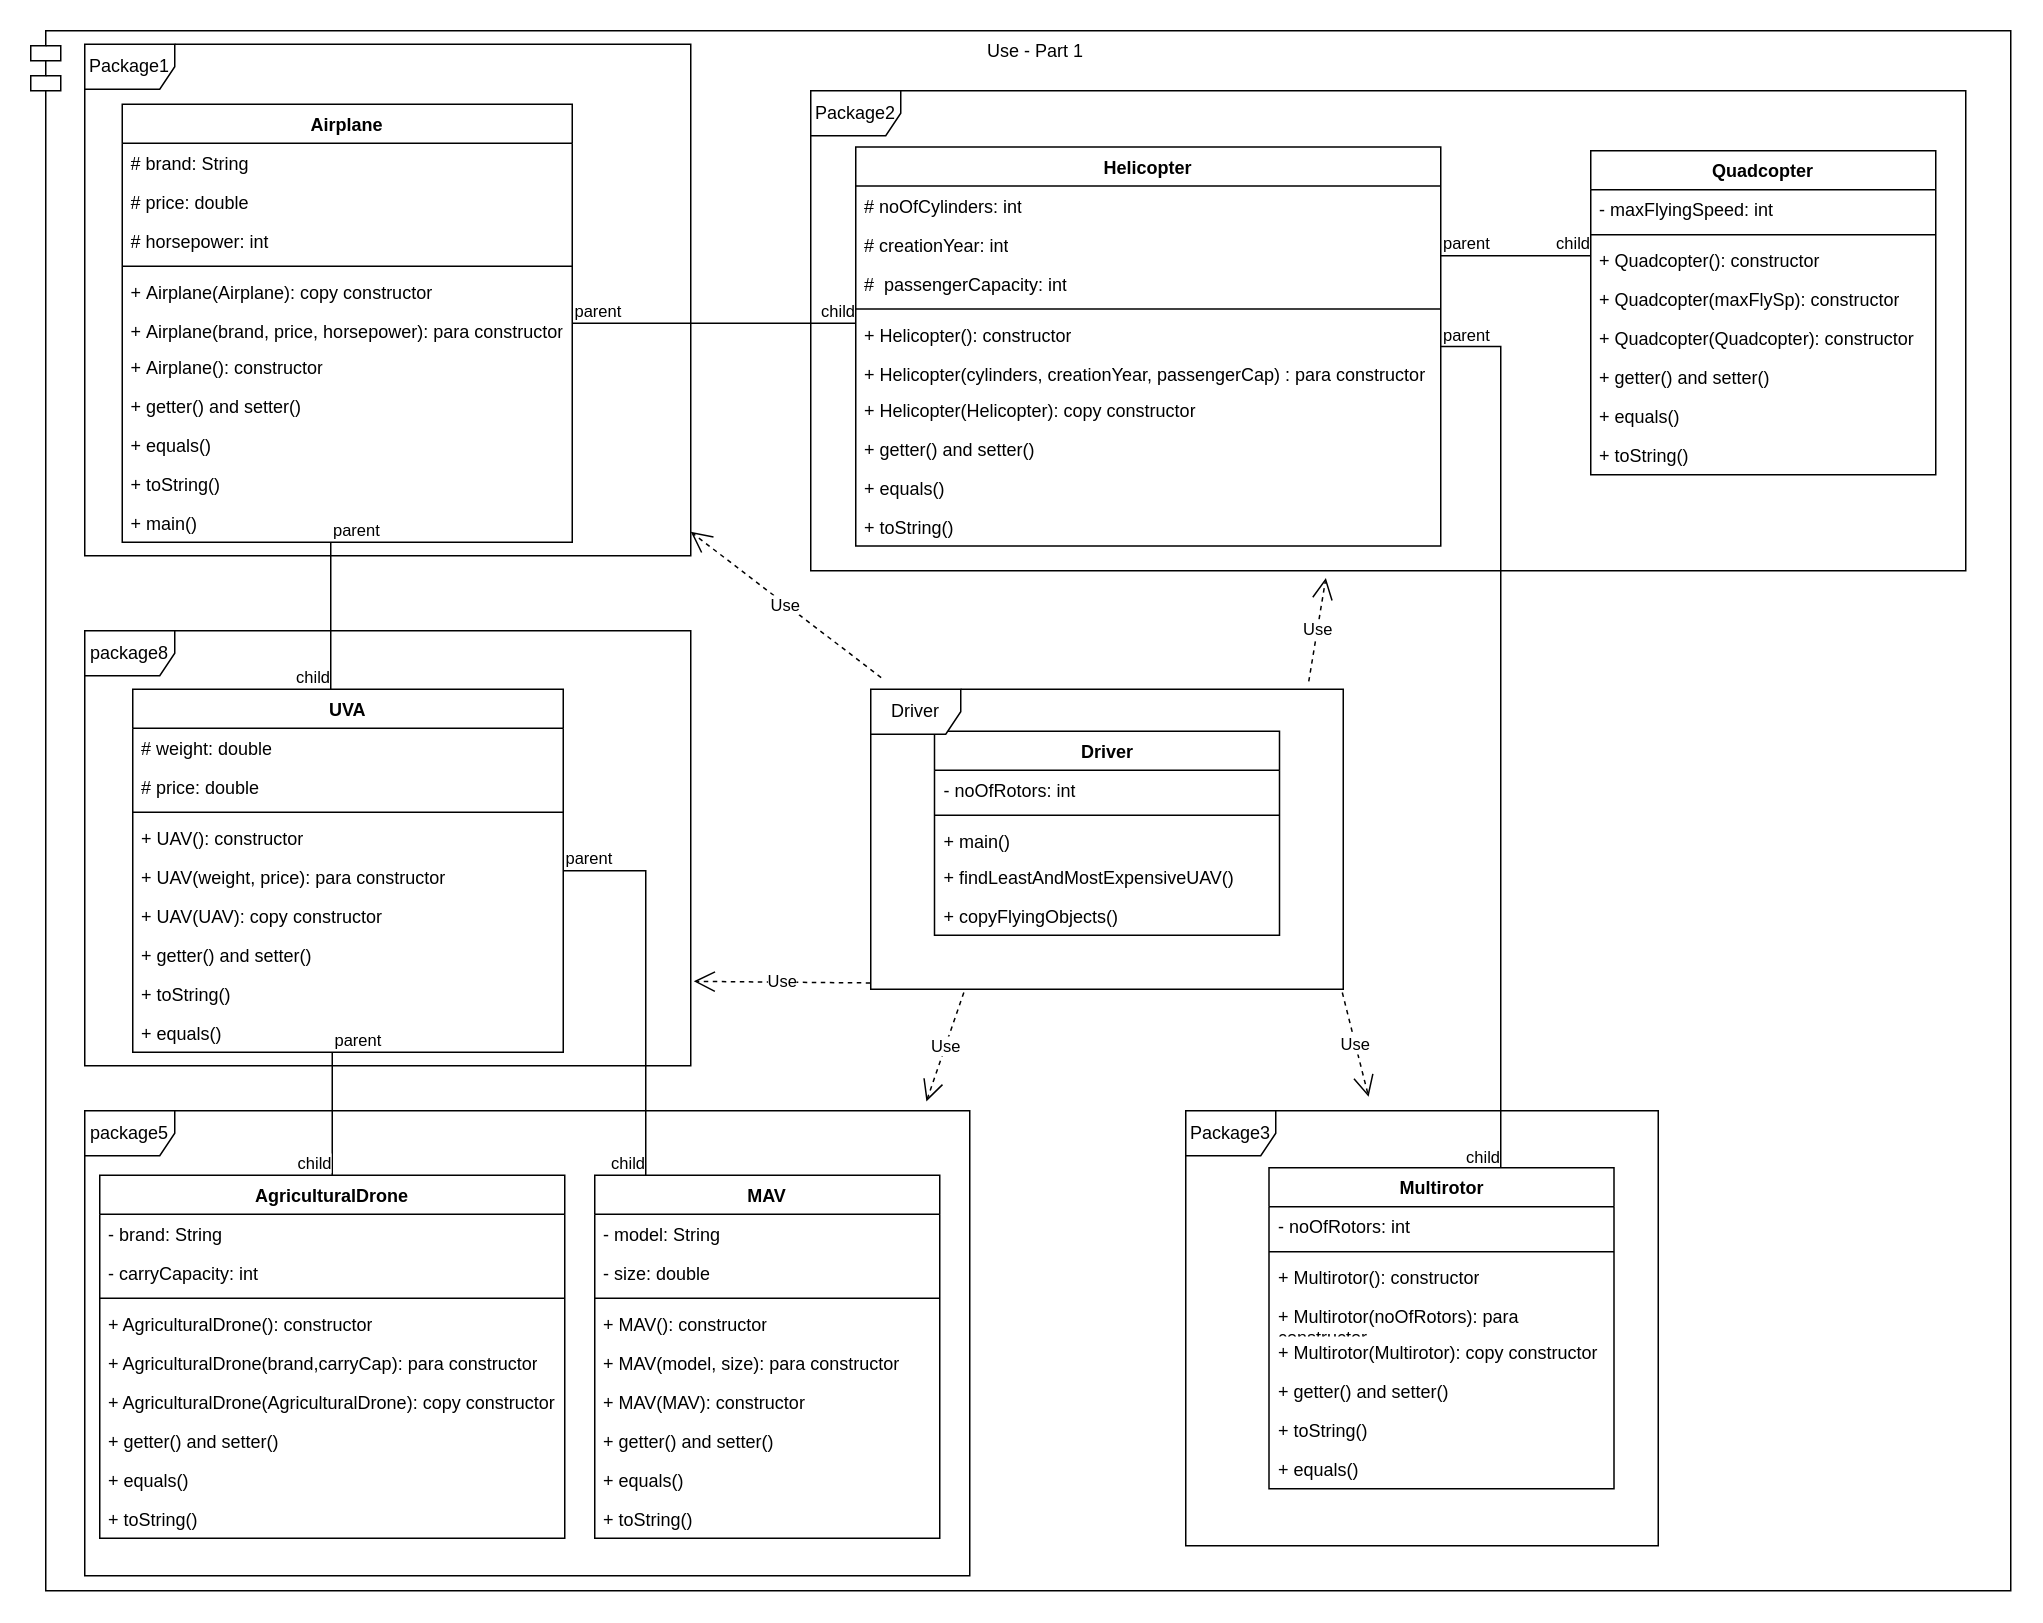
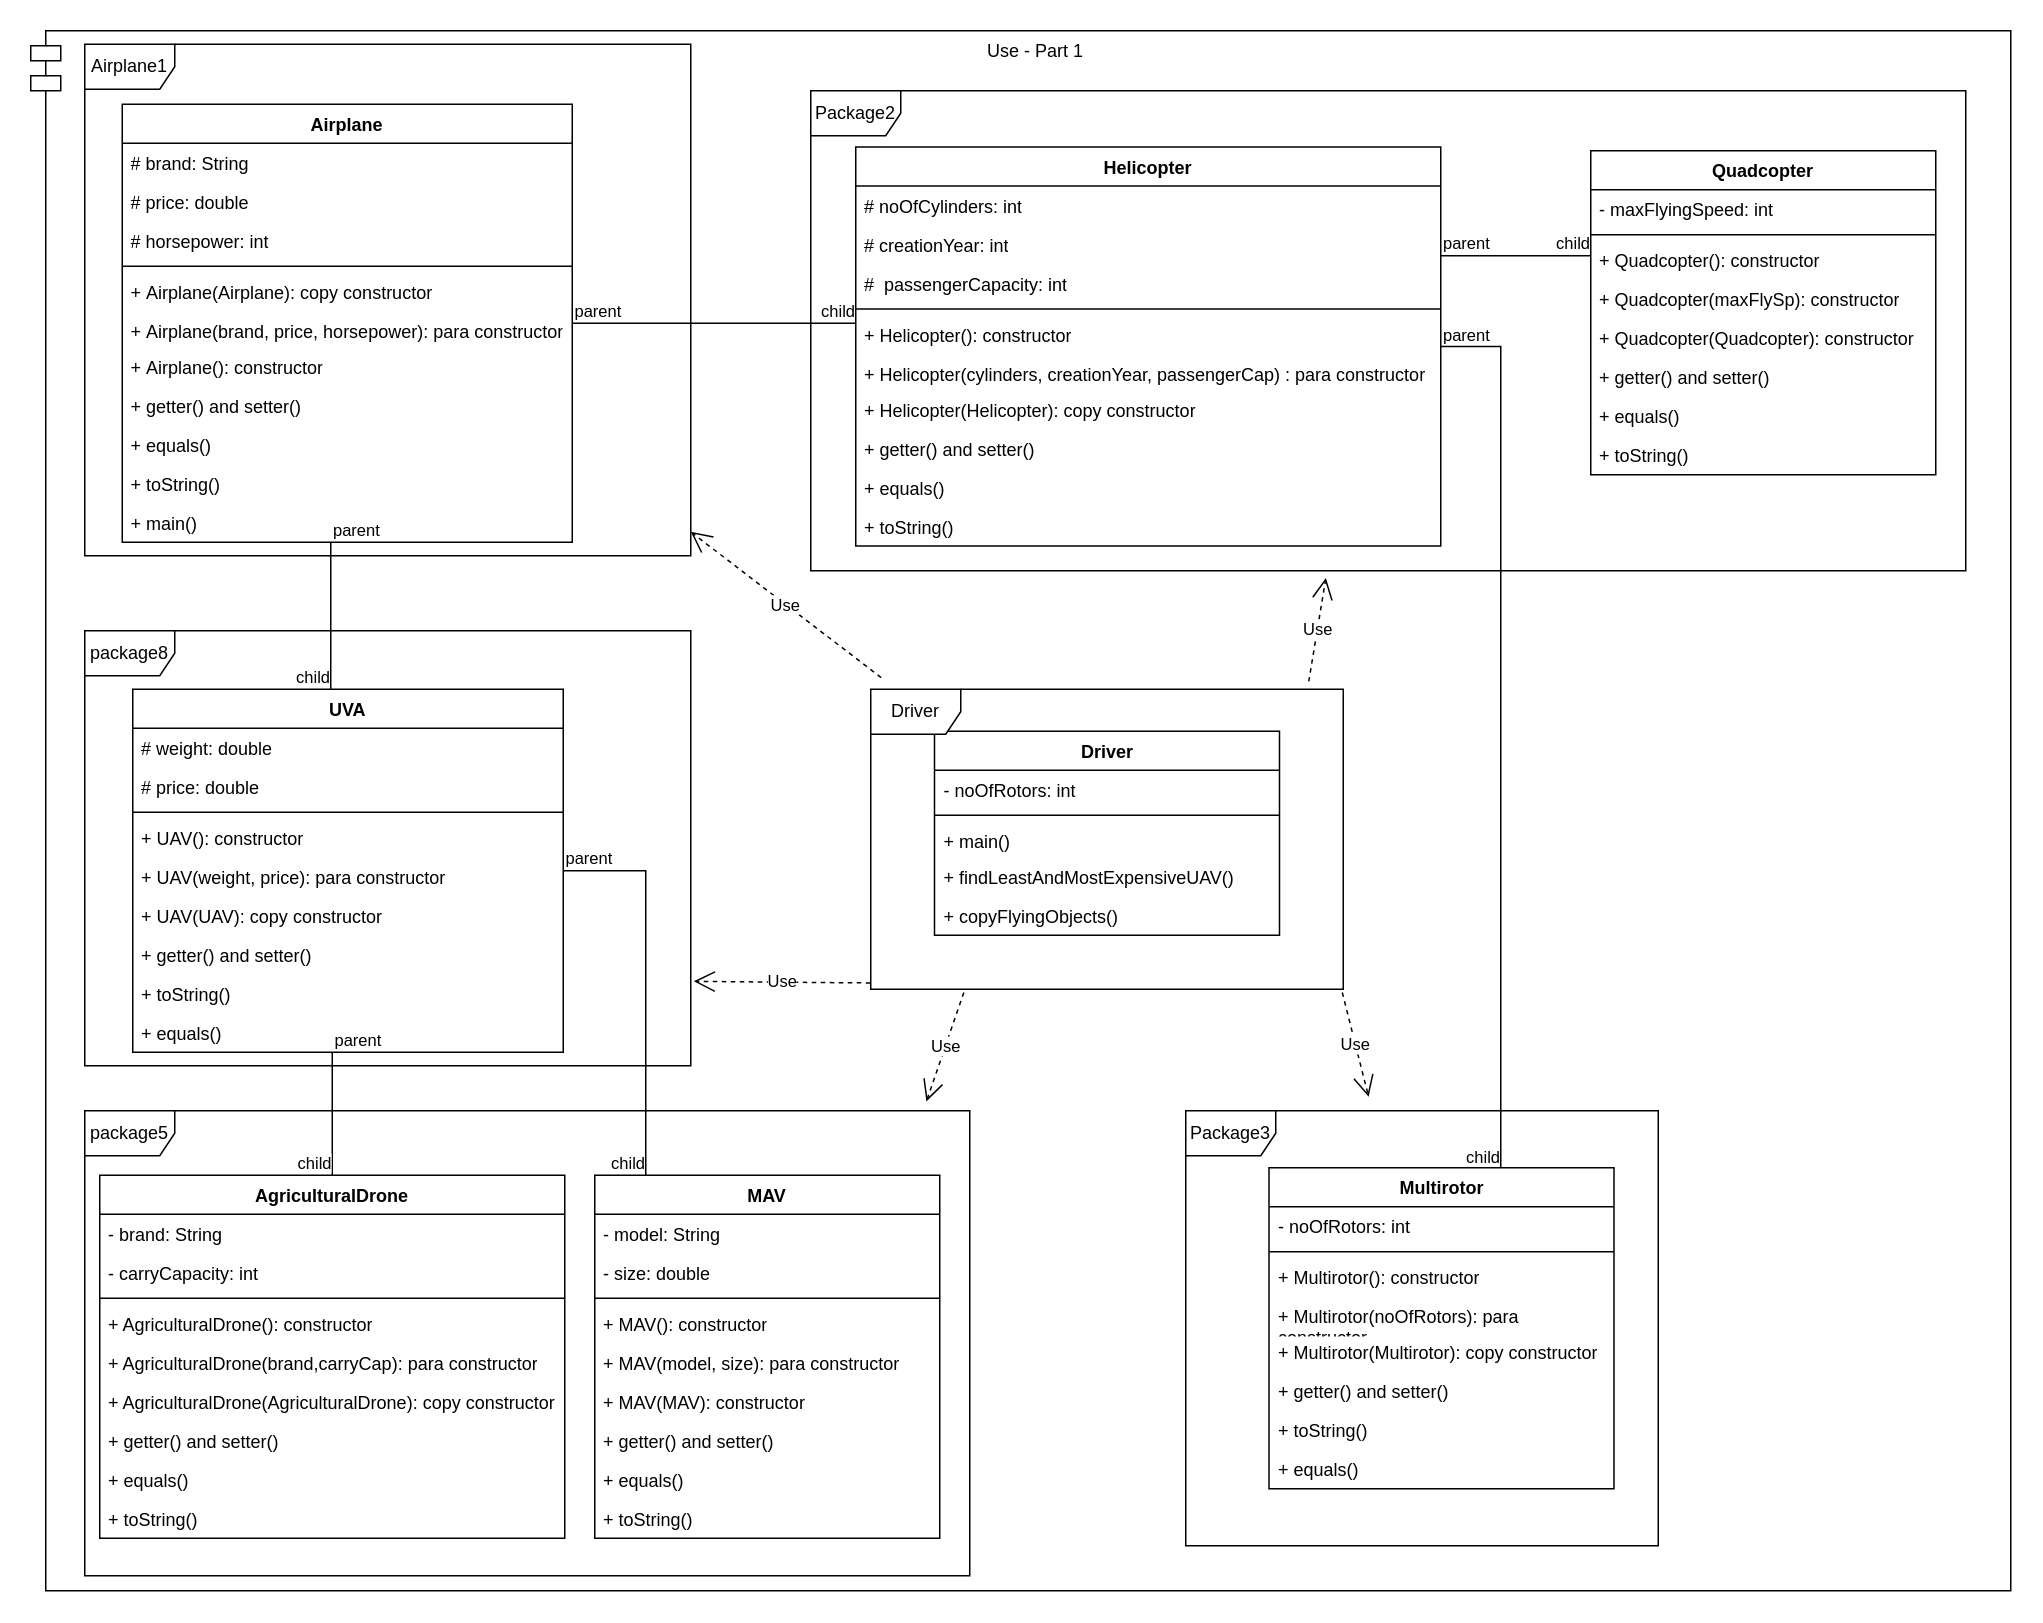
- <mxCell id="74" value="Package1" style="shape=umlFrame;whiteSpace=wrap;html=1;pointerEvents=0;" vertex="1" parent="1"><mxGeometry x="56" y="29" width="404" height="341" as="geometry" /></mxCell>
+ <mxCell id="74" value="Airplane1" style="shape=umlFrame;whiteSpace=wrap;html=1;pointerEvents=0;" vertex="1" parent="1"><mxGeometry x="56" y="29" width="404" height="341" as="geometry" /></mxCell>
